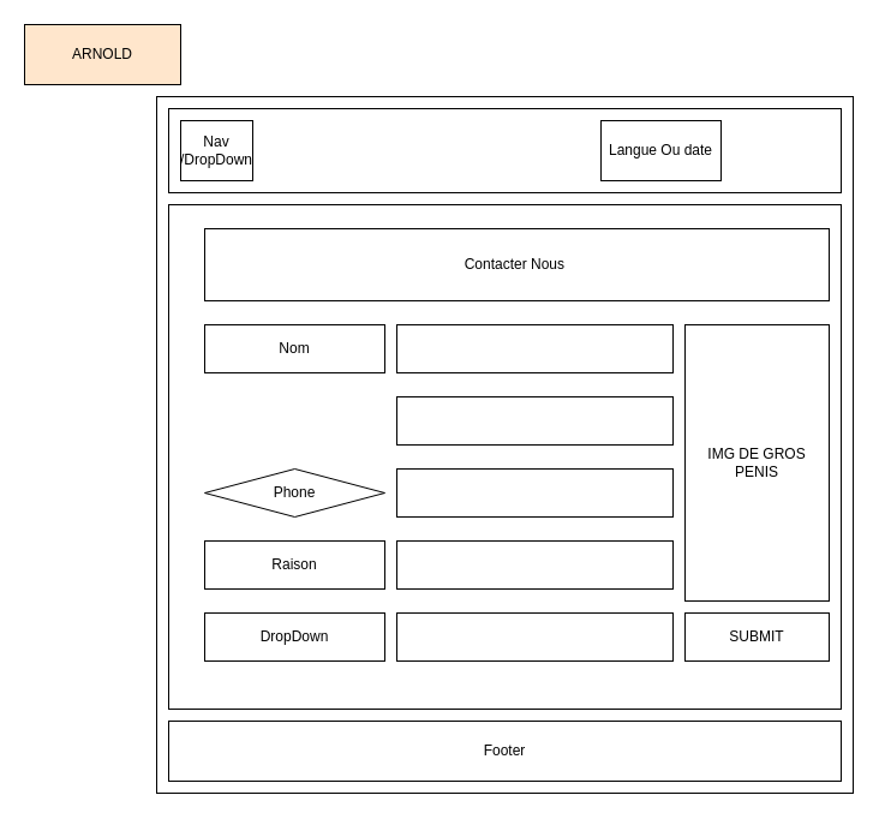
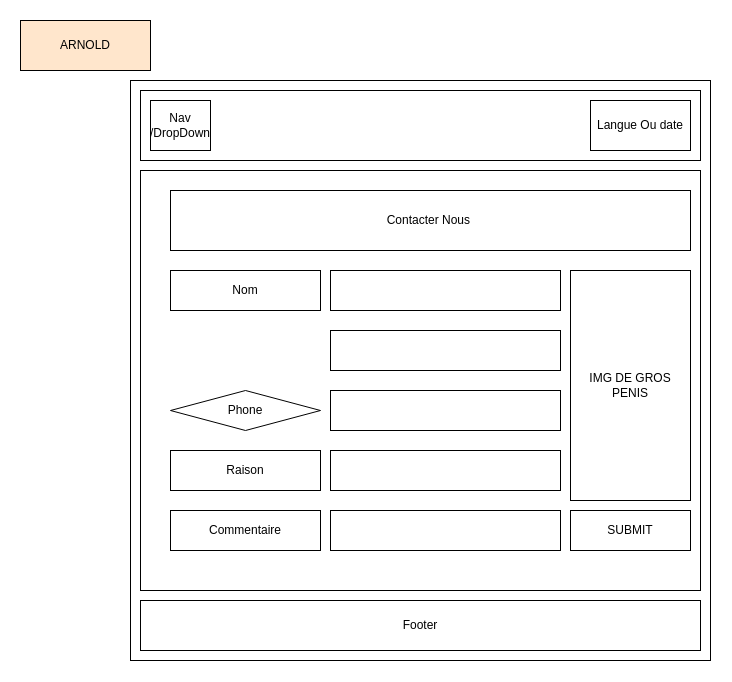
- <mxCell id="5" value="Langue Ou date" style="rounded=0;whiteSpace=wrap;html=1;" parent="1" vertex="1"><mxGeometry x="500" y="100" width="100" height="50" as="geometry" /></mxCell>
+ <mxCell id="5" value="Langue Ou date" style="rounded=0;whiteSpace=wrap;html=1;" parent="1" vertex="1"><mxGeometry x="590" y="100" width="100" height="50" as="geometry" /></mxCell>
- <mxCell id="12" value="DropDown" style="rounded=0;whiteSpace=wrap;html=1;" parent="1" vertex="1"><mxGeometry x="170" y="510" width="150" height="40" as="geometry" /></mxCell>
+ <mxCell id="12" value="Commentaire" style="rounded=0;whiteSpace=wrap;html=1;" parent="1" vertex="1"><mxGeometry x="170" y="510" width="150" height="40" as="geometry" /></mxCell>
